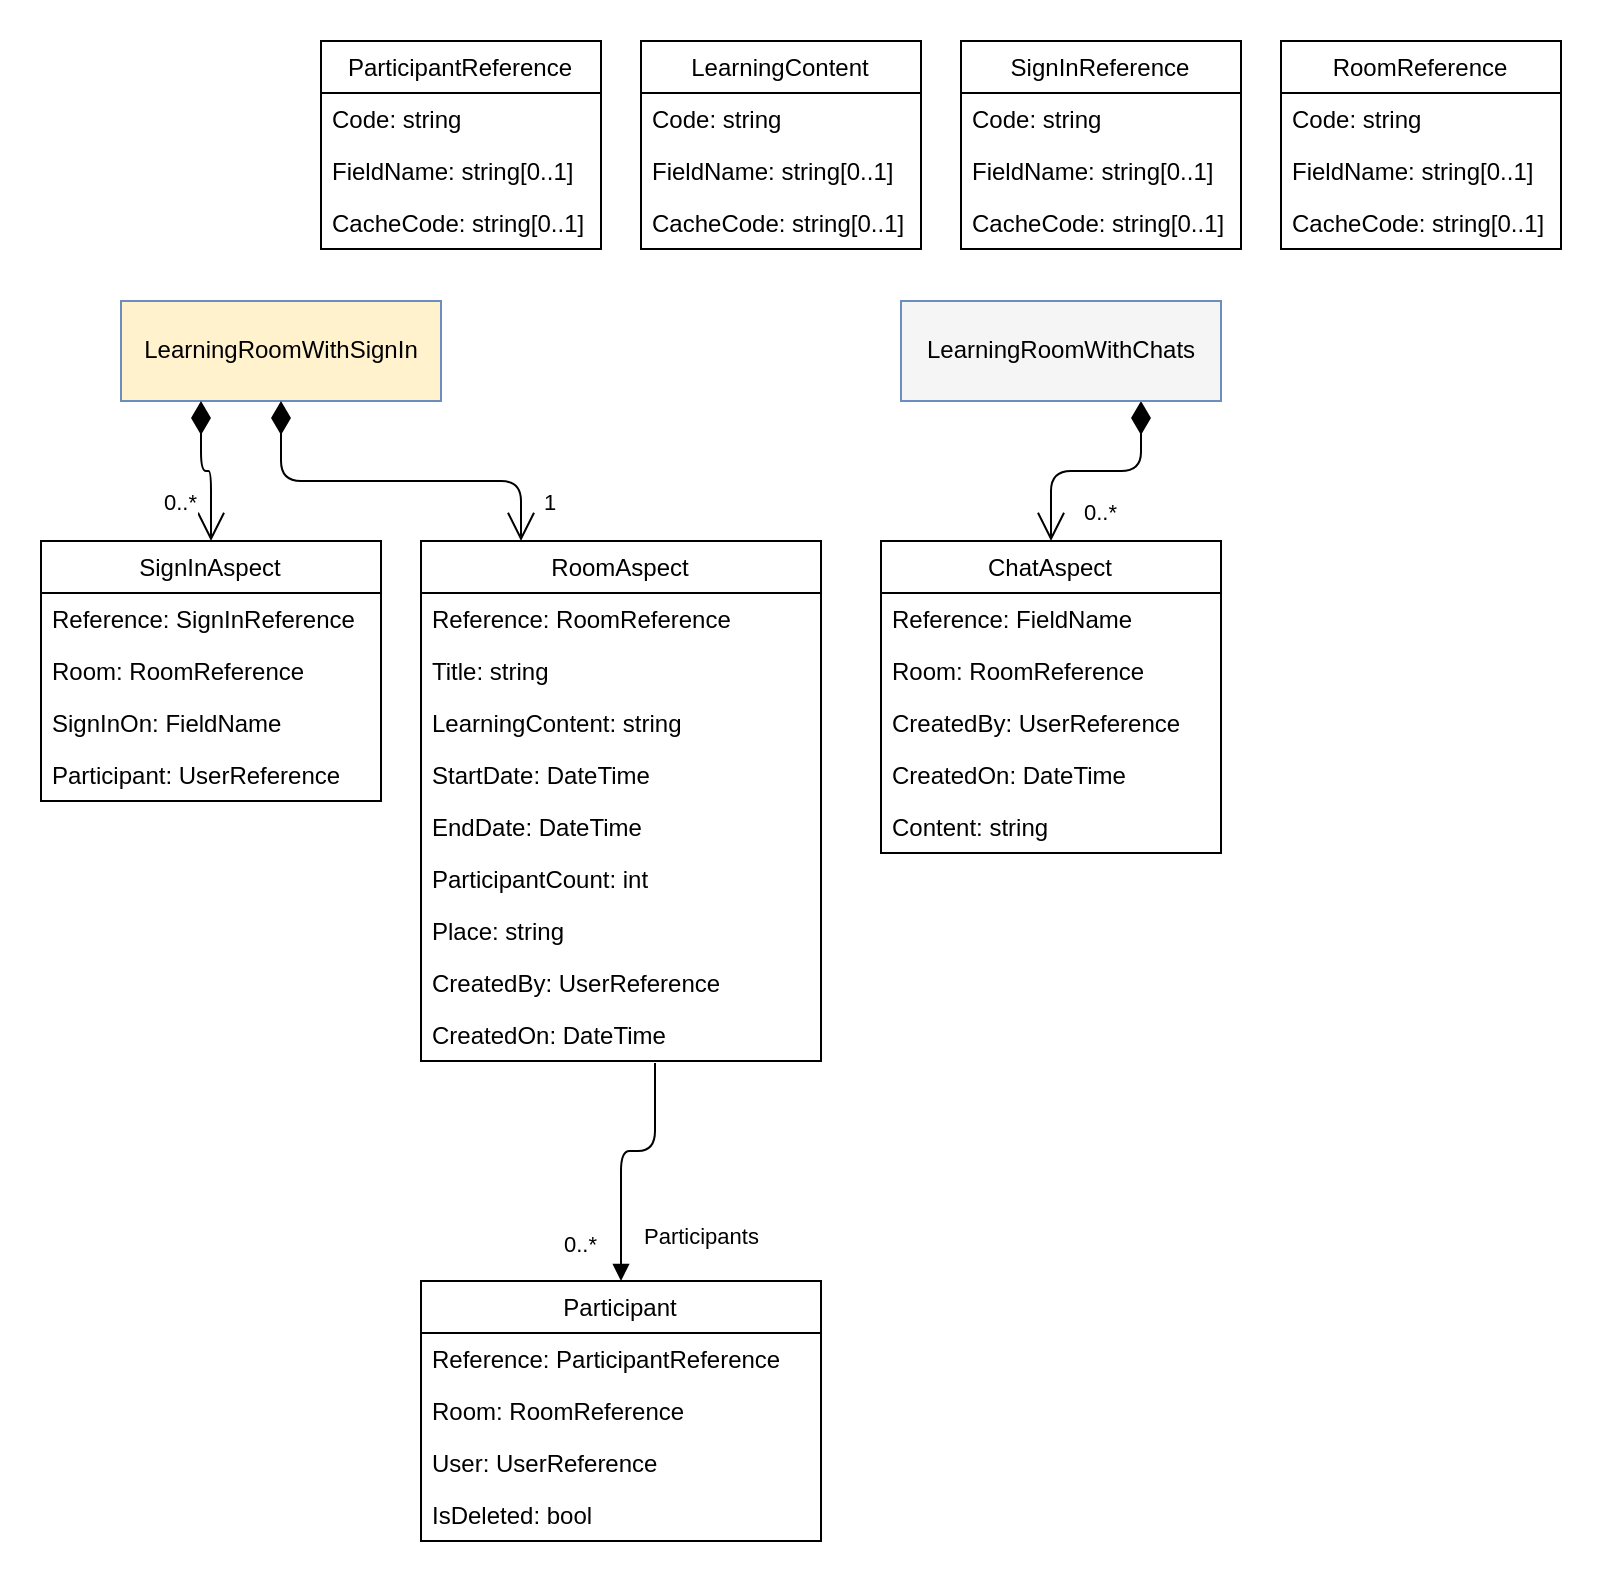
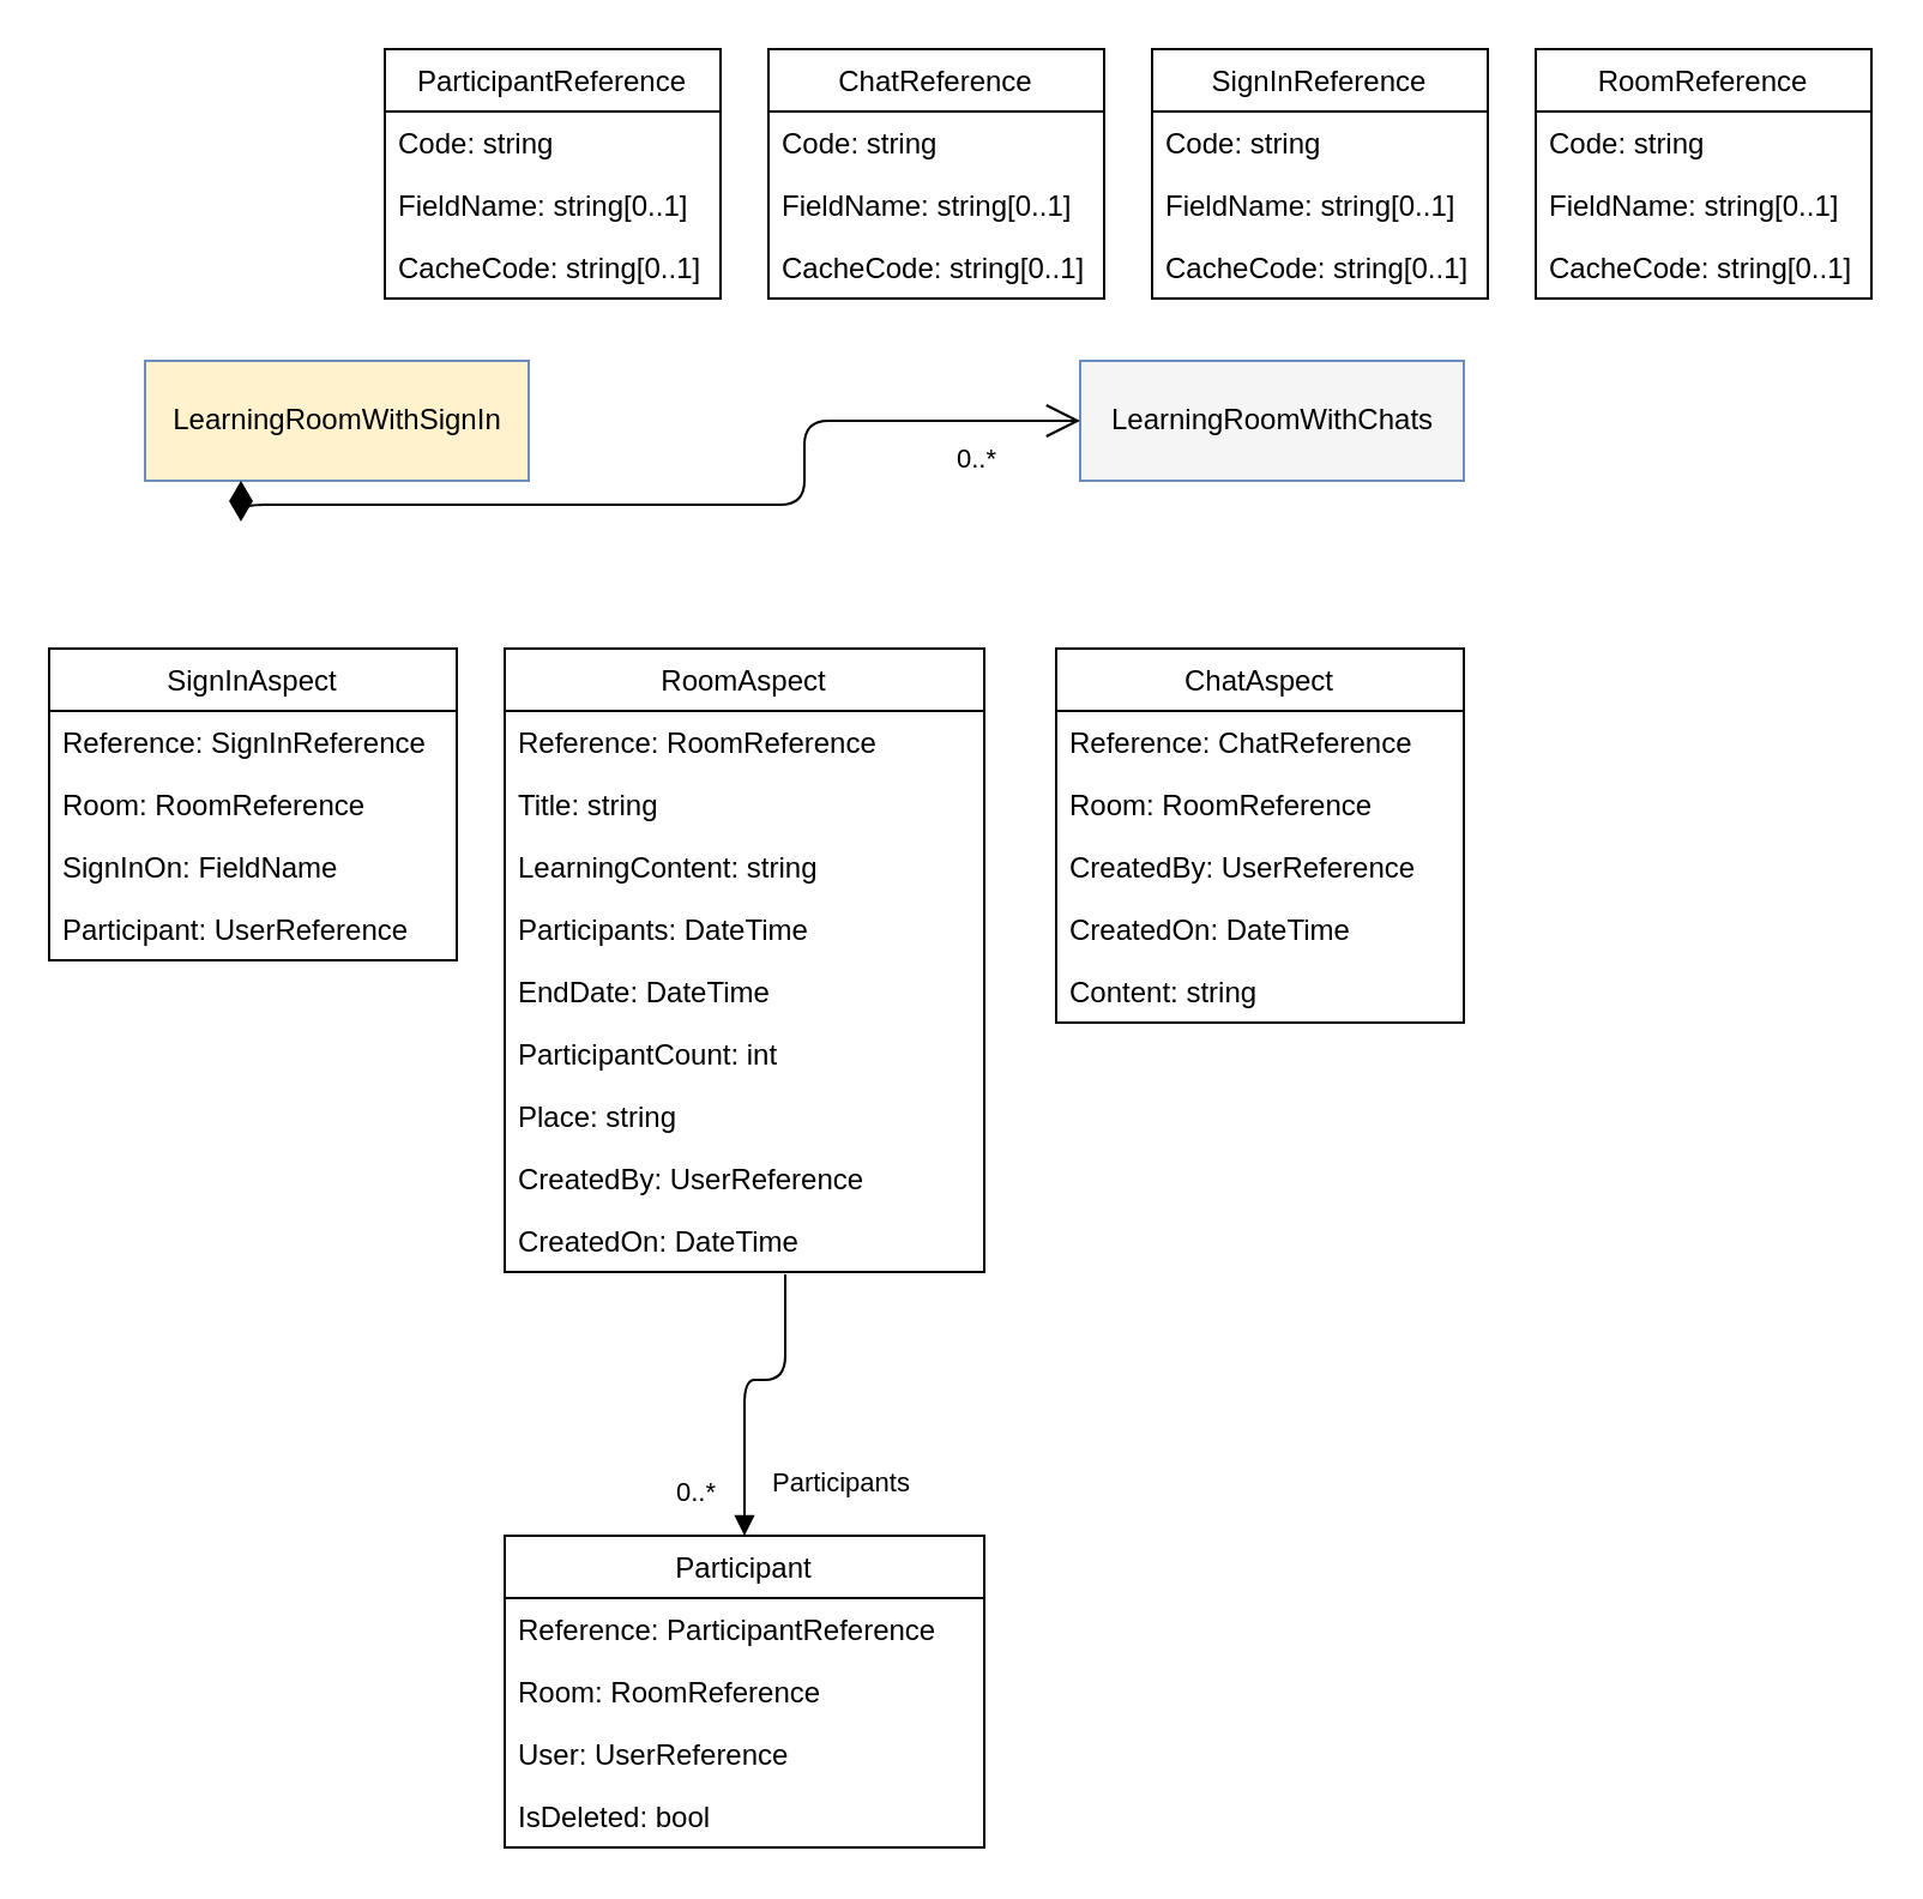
- <mxCell id="36" value="LearningContent" style="swimlane;fontStyle=0;childLayout=stackLayout;horizontal=1;startSize=26;fillColor=none;horizontalStack=0;resizeParent=1;resizeParentMax=0;resizeLast=0;collapsible=1;marginBottom=0;" parent="1" vertex="1"><mxGeometry x="320" y="20" width="140" height="104" as="geometry" /></mxCell>
+ <mxCell id="36" value="ChatReference" style="swimlane;fontStyle=0;childLayout=stackLayout;horizontal=1;startSize=26;fillColor=none;horizontalStack=0;resizeParent=1;resizeParentMax=0;resizeLast=0;collapsible=1;marginBottom=0;" parent="1" vertex="1"><mxGeometry x="320" y="20" width="140" height="104" as="geometry" /></mxCell>
- <mxCell id="22" value="0..*" style="endArrow=open;endSize=12;startArrow=diamondThin;startSize=14;startFill=1;edgeStyle=orthogonalEdgeStyle;align=left;verticalAlign=bottom;exitX=0.75;exitY=1;exitDx=0;exitDy=0;html=1;labelBorderColor=none;" parent="1" source="23" target="16" edge="1"><mxGeometry x="0.907" y="15" relative="1" as="geometry"><mxPoint x="560" y="150" as="sourcePoint" /><mxPoint x="662.5" y="210" as="targetPoint" /><mxPoint as="offset" /></mxGeometry></mxCell>
- <mxCell id="31" value="1" style="endArrow=open;html=1;endSize=12;startArrow=diamondThin;startSize=14;startFill=1;edgeStyle=orthogonalEdgeStyle;align=left;verticalAlign=bottom;exitX=0.5;exitY=1;exitDx=0;exitDy=0;entryX=0.25;entryY=0;entryDx=0;entryDy=0;" parent="1" source="29" target="2" edge="1"><mxGeometry x="0.899" y="10" relative="1" as="geometry"><mxPoint x="317.5" y="210" as="sourcePoint" /><mxPoint x="320" y="280" as="targetPoint" /><mxPoint as="offset" /><Array as="points"><mxPoint x="140" y="240" /><mxPoint x="260" y="240" /></Array></mxGeometry></mxCell>
- <mxCell id="30" value="0..*" style="endArrow=open;html=1;endSize=12;startArrow=diamondThin;startSize=14;startFill=1;edgeStyle=orthogonalEdgeStyle;align=left;verticalAlign=bottom;exitX=0.25;exitY=1;exitDx=0;exitDy=0;labelBorderColor=none;" parent="1" source="29" target="24" edge="1"><mxGeometry x="0.733" y="-25" relative="1" as="geometry"><mxPoint x="60" y="230" as="sourcePoint" /><mxPoint x="220" y="230" as="targetPoint" /><mxPoint as="offset" /></mxGeometry></mxCell>
+ <mxCell id="30" value="0..*" style="endArrow=open;html=1;endSize=12;startArrow=diamondThin;startSize=14;startFill=1;edgeStyle=orthogonalEdgeStyle;align=left;verticalAlign=bottom;exitX=0.25;exitY=1;exitDx=0;exitDy=0;labelBorderColor=none;" parent="1" source="29" target="23" edge="1"><mxGeometry x="0.733" y="-25" relative="1" as="geometry"><mxPoint x="60" y="230" as="sourcePoint" /><mxPoint x="220" y="230" as="targetPoint" /><mxPoint as="offset" /></mxGeometry></mxCell>
- <mxCell id="17" value="Reference: FieldName" style="text;strokeColor=none;fillColor=none;align=left;verticalAlign=top;spacingLeft=4;spacingRight=4;overflow=hidden;rotatable=0;points=[[0,0.5],[1,0.5]];portConstraint=eastwest;" parent="16" vertex="1"><mxGeometry y="26" width="170" height="26" as="geometry" /></mxCell>
+ <mxCell id="17" value="Reference: ChatReference" style="text;strokeColor=none;fillColor=none;align=left;verticalAlign=top;spacingLeft=4;spacingRight=4;overflow=hidden;rotatable=0;points=[[0,0.5],[1,0.5]];portConstraint=eastwest;" parent="16" vertex="1"><mxGeometry y="26" width="170" height="26" as="geometry" /></mxCell>
- <mxCell id="6" value="StartDate: DateTime" style="text;strokeColor=none;fillColor=none;align=left;verticalAlign=top;spacingLeft=4;spacingRight=4;overflow=hidden;rotatable=0;points=[[0,0.5],[1,0.5]];portConstraint=eastwest;" parent="2" vertex="1"><mxGeometry y="104" width="200" height="26" as="geometry" /></mxCell>
+ <mxCell id="6" value="Participants: DateTime" style="text;strokeColor=none;fillColor=none;align=left;verticalAlign=top;spacingLeft=4;spacingRight=4;overflow=hidden;rotatable=0;points=[[0,0.5],[1,0.5]];portConstraint=eastwest;" parent="2" vertex="1"><mxGeometry y="104" width="200" height="26" as="geometry" /></mxCell>
